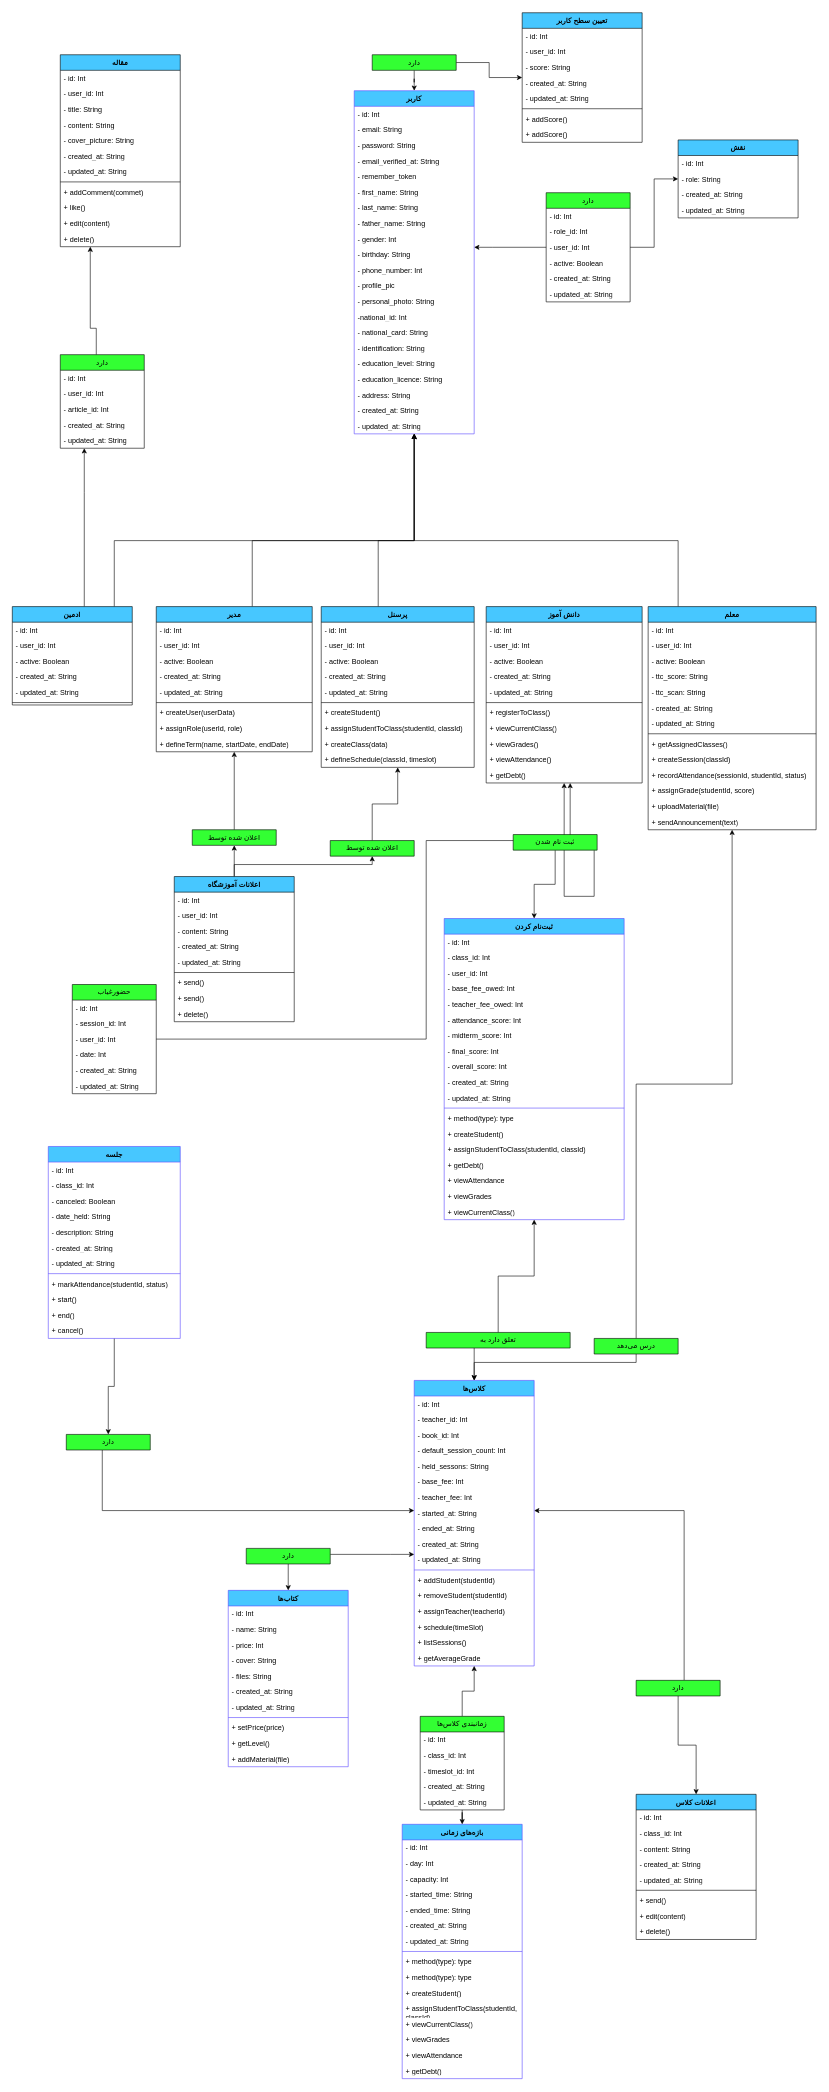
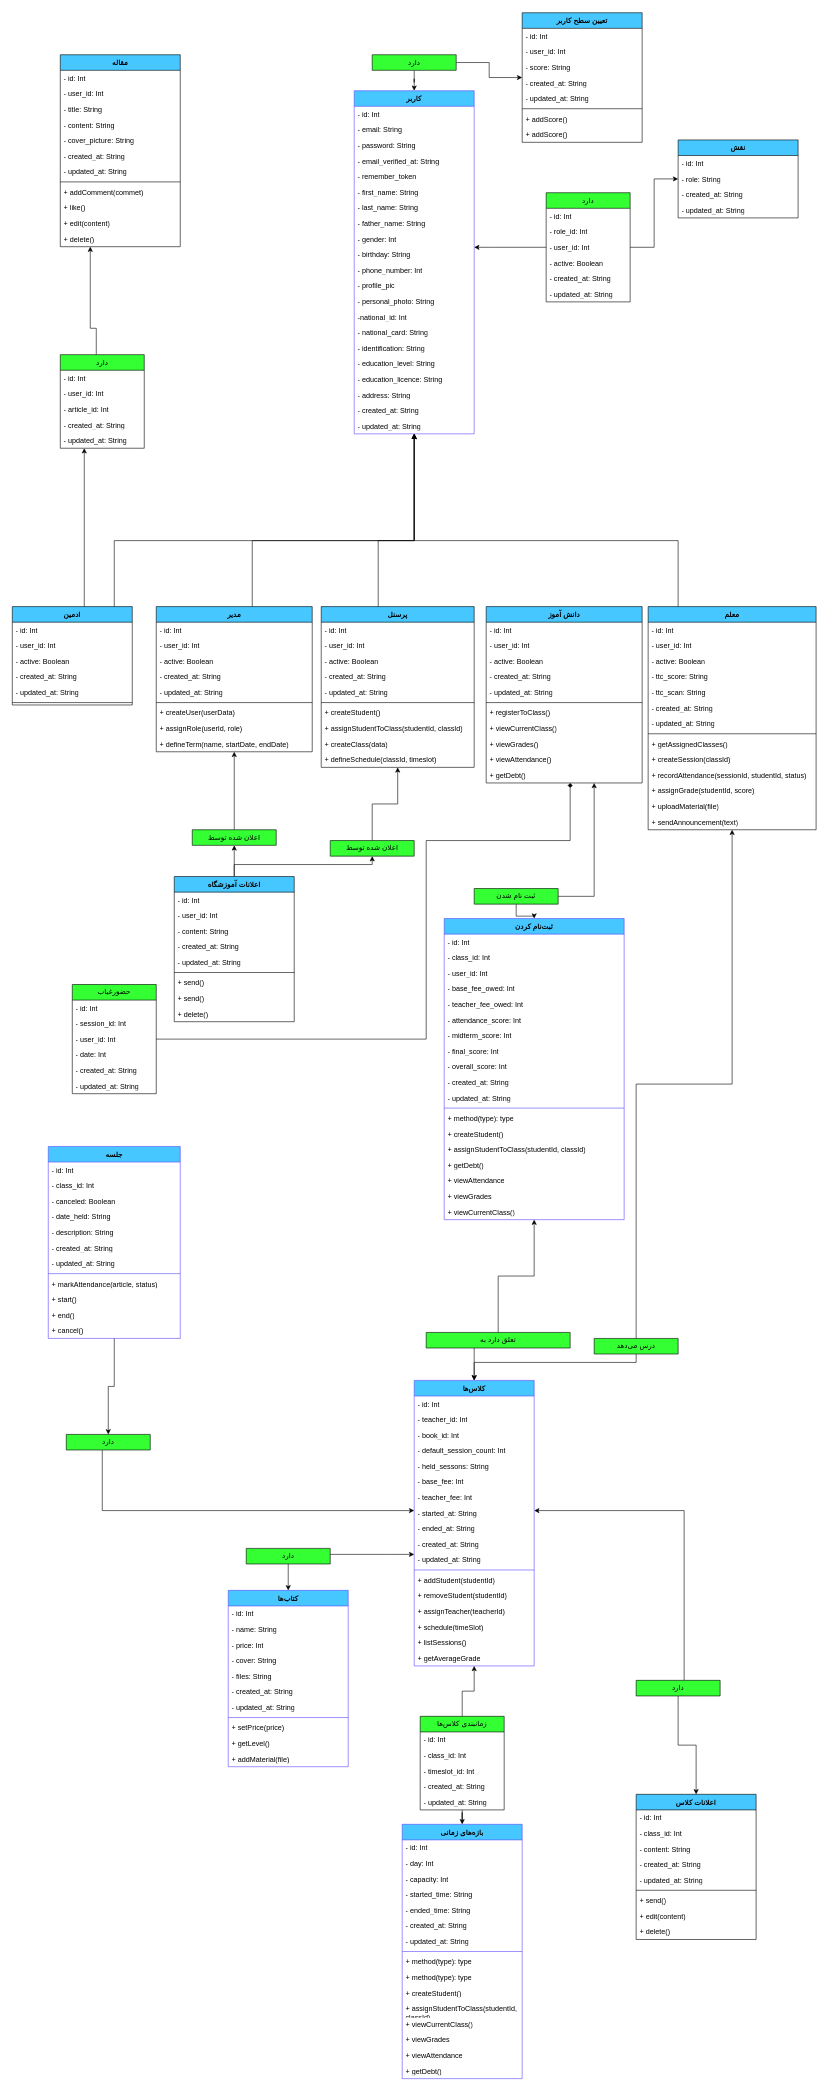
- <mxCell id="151" style="edgeStyle=orthogonalEdgeStyle;rounded=0;orthogonalLoop=1;jettySize=auto;html=1;" edge="1" parent="1" source="152" target="225"><mxGeometry relative="1" as="geometry"><Array as="points"><mxPoint x="710" y="1731" /><mxPoint x="710" y="1400" /><mxPoint x="950" y="1400" /></Array></mxGeometry></mxCell>
+ <mxCell id="151" style="edgeStyle=orthogonalEdgeStyle;rounded=0;orthogonalLoop=1;jettySize=auto;html=1;endArrow=diamond;" edge="1" parent="1" source="152" target="225"><mxGeometry relative="1" as="geometry"><Array as="points"><mxPoint x="710" y="1731" /><mxPoint x="710" y="1400" /><mxPoint x="950" y="1400" /></Array></mxGeometry></mxCell>
- <mxCell id="208" value="ثبت نام شدن" style="swimlane;fontStyle=0;childLayout=stackLayout;horizontal=1;startSize=26;fillColor=#33FF33;horizontalStack=0;resizeParent=1;resizeParentMax=0;resizeLast=0;collapsible=1;marginBottom=0;whiteSpace=wrap;html=1;" parent="1" vertex="1"><mxGeometry x="855" y="1390" width="140" height="26" as="geometry" /></mxCell>
+ <mxCell id="208" value="ثبت نام شدن" style="swimlane;fontStyle=0;childLayout=stackLayout;horizontal=1;startSize=26;fillColor=#33FF33;horizontalStack=0;resizeParent=1;resizeParentMax=0;resizeLast=0;collapsible=1;marginBottom=0;whiteSpace=wrap;html=1;" parent="1" vertex="1"><mxGeometry x="790" y="1480" width="140" height="26" as="geometry" /></mxCell>
- <mxCell id="147" value="+ markAttendance(studentId, status)" style="text;strokeColor=none;fillColor=none;align=left;verticalAlign=top;spacingLeft=4;spacingRight=4;overflow=hidden;rotatable=0;points=[[0,0.5],[1,0.5]];portConstraint=eastwest;whiteSpace=wrap;html=1;" vertex="1" parent="138"><mxGeometry y="216" width="220" height="26" as="geometry" /></mxCell>
+ <mxCell id="147" value="+ markAttendance(article, status)" style="text;strokeColor=none;fillColor=none;align=left;verticalAlign=top;spacingLeft=4;spacingRight=4;overflow=hidden;rotatable=0;points=[[0,0.5],[1,0.5]];portConstraint=eastwest;whiteSpace=wrap;html=1;" vertex="1" parent="138"><mxGeometry y="216" width="220" height="26" as="geometry" /></mxCell>
